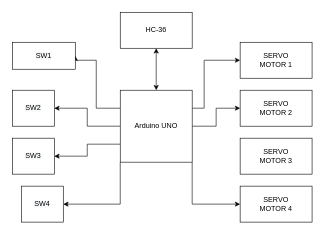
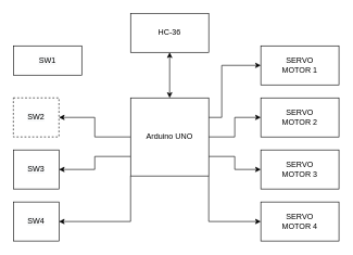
- <mxCell id="16" value="&lt;span style=&quot;color: rgb(0 , 0 , 0) ; font-family: &amp;#34;helvetica&amp;#34; ; font-size: 12px ; font-style: normal ; font-weight: 400 ; letter-spacing: normal ; text-align: center ; text-indent: 0px ; text-transform: none ; word-spacing: 0px ; background-color: rgb(248 , 249 , 250) ; display: inline ; float: none&quot;&gt;SW2&lt;br&gt;&lt;/span&gt;" style="rounded=0;whiteSpace=wrap;html=1;" vertex="1" parent="1"><mxGeometry x="20" y="150" width="70" height="60" as="geometry" /></mxCell>
+ <mxCell id="16" value="&lt;span style=&quot;color: rgb(0 , 0 , 0) ; font-family: &amp;#34;helvetica&amp;#34; ; font-size: 12px ; font-style: normal ; font-weight: 400 ; letter-spacing: normal ; text-align: center ; text-indent: 0px ; text-transform: none ; word-spacing: 0px ; background-color: rgb(248 , 249 , 250) ; display: inline ; float: none&quot;&gt;SW2&lt;br&gt;&lt;/span&gt;" style="rounded=0;whiteSpace=wrap;html=1;dashed=1;" vertex="1" parent="1"><mxGeometry x="20" y="150" width="70" height="60" as="geometry" /></mxCell>
- <mxCell id="2" style="edgeStyle=orthogonalEdgeStyle;rounded=0;orthogonalLoop=1;jettySize=auto;html=1;exitX=0;exitY=0.25;exitDx=0;exitDy=0;entryX=1;entryY=0.5;entryDx=0;entryDy=0;" edge="1" parent="1" source="10" target="15"><mxGeometry relative="1" as="geometry"><Array as="points"><mxPoint x="160" y="180" /><mxPoint x="160" y="100" /></Array></mxGeometry></mxCell>
+ <mxCell id="7" style="edgeStyle=orthogonalEdgeStyle;rounded=0;orthogonalLoop=1;jettySize=auto;html=1;exitX=1;exitY=0.75;exitDx=0;exitDy=0;entryX=0;entryY=0.5;entryDx=0;entryDy=0;" edge="1" parent="1" source="10" target="13"><mxGeometry relative="1" as="geometry" /></mxCell>
- <mxCell id="18" value="&lt;span style=&quot;color: rgb(0 , 0 , 0) ; font-family: &amp;#34;helvetica&amp;#34; ; font-size: 12px ; font-style: normal ; font-weight: 400 ; letter-spacing: normal ; text-align: center ; text-indent: 0px ; text-transform: none ; word-spacing: 0px ; background-color: rgb(248 , 249 , 250) ; display: inline ; float: none&quot;&gt;SW4&lt;/span&gt;&lt;br&gt;" style="rounded=0;whiteSpace=wrap;html=1;" vertex="1" parent="1"><mxGeometry x="35" y="310" width="70" height="60" as="geometry" /></mxCell>
+ <mxCell id="18" value="&lt;span style=&quot;color: rgb(0 , 0 , 0) ; font-family: &amp;#34;helvetica&amp;#34; ; font-size: 12px ; font-style: normal ; font-weight: 400 ; letter-spacing: normal ; text-align: center ; text-indent: 0px ; text-transform: none ; word-spacing: 0px ; background-color: rgb(248 , 249 , 250) ; display: inline ; float: none&quot;&gt;SW4&lt;/span&gt;&lt;br&gt;" style="rounded=0;whiteSpace=wrap;html=1;" vertex="1" parent="1"><mxGeometry x="20" y="310" width="70" height="60" as="geometry" /></mxCell>
